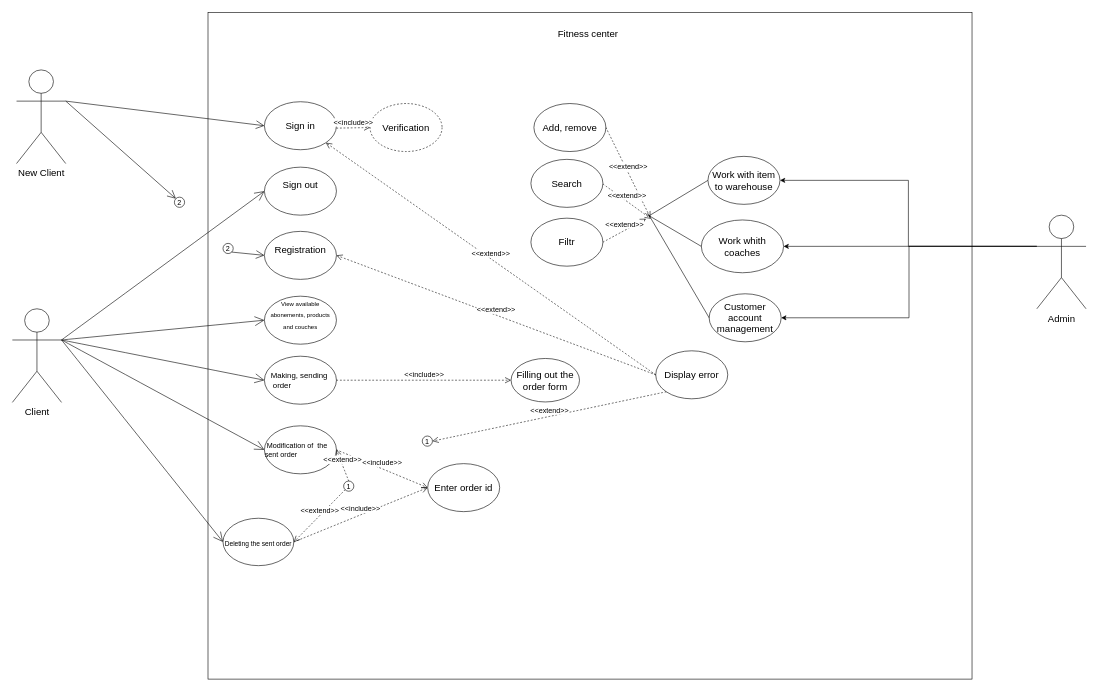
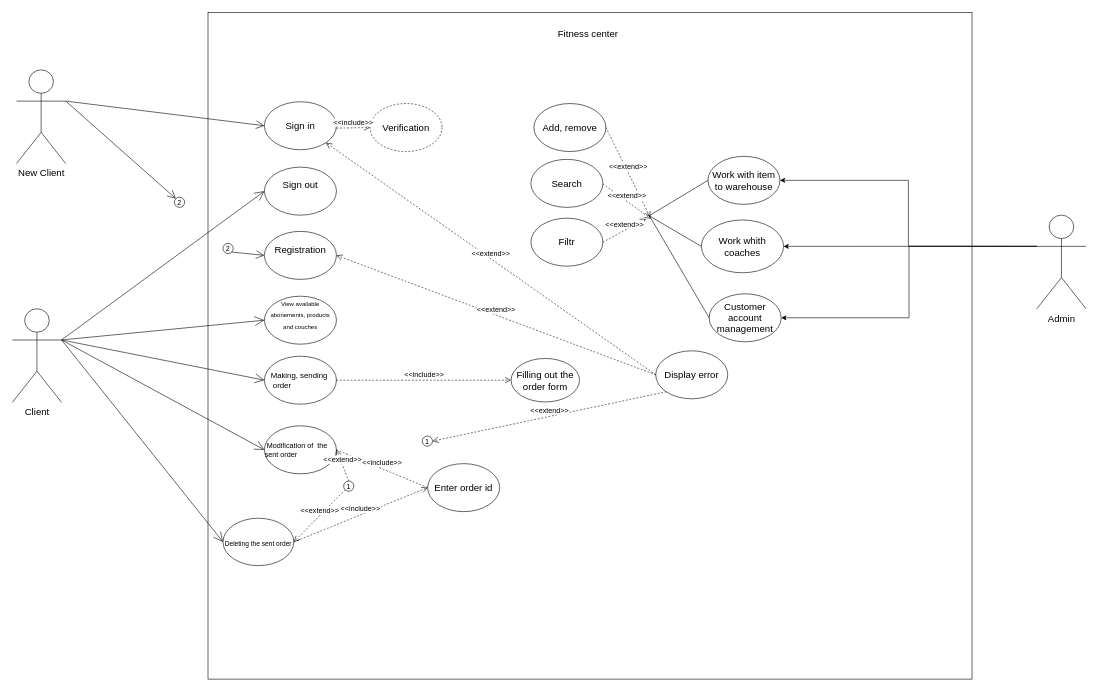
- <mxCell id="28" value="&amp;lt;&amp;lt;include&amp;gt;&amp;gt;" style="html=1;verticalAlign=bottom;endArrow=open;dashed=1;endSize=8;rounded=0;fontSize=12;sourcePerimeterSpacing=8;targetPerimeterSpacing=8;curved=1;entryX=0;entryY=0.5;entryDx=0;entryDy=0;exitX=1;exitY=0.5;exitDx=0;exitDy=0;" parent="1" source="25" target="27" edge="1"><mxGeometry relative="1" as="geometry"><mxPoint x="571" y="809.47" as="sourcePoint" /><mxPoint x="627" y="808.47" as="targetPoint" /></mxGeometry></mxCell>
+ <mxCell id="28" value="&amp;lt;&amp;lt;include&amp;gt;&amp;gt;" style="html=1;verticalAlign=bottom;endArrow=none;dashed=1;endSize=8;rounded=0;fontSize=12;sourcePerimeterSpacing=8;targetPerimeterSpacing=8;curved=1;entryX=0;entryY=0.5;entryDx=0;entryDy=0;exitX=1;exitY=0.5;exitDx=0;exitDy=0;" parent="1" source="25" target="27" edge="1"><mxGeometry relative="1" as="geometry"><mxPoint x="571" y="809.47" as="sourcePoint" /><mxPoint x="627" y="808.47" as="targetPoint" /></mxGeometry></mxCell>
